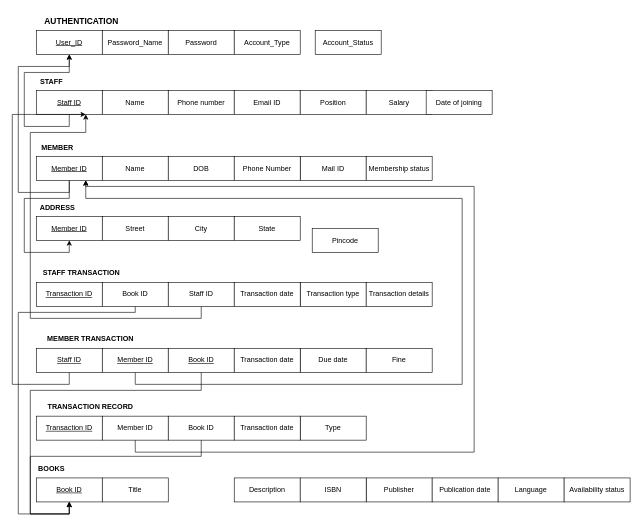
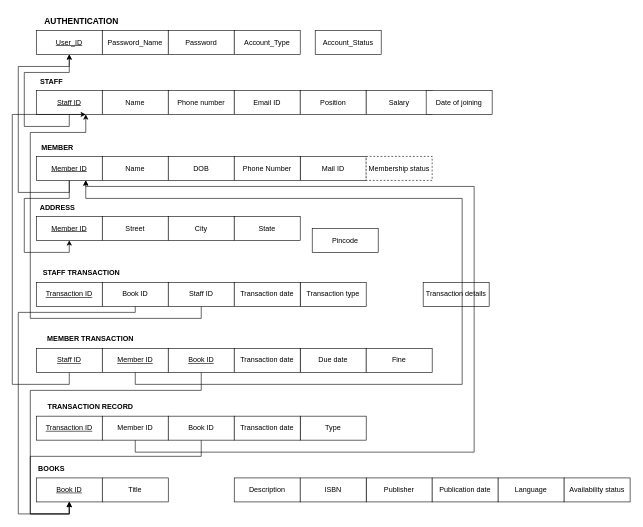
- <mxCell id="24" value="&lt;p style=&quot;line-height:1.2;margin-top:0pt;margin-bottom:0pt;&quot; dir=&quot;ltr&quot;&gt;Membership status&lt;/p&gt;" style="rounded=0;whiteSpace=wrap;html=1;" vertex="1" parent="1"><mxGeometry x="610" y="260" width="110" height="40" as="geometry" /></mxCell>
+ <mxCell id="24" value="&lt;p style=&quot;line-height:1.2;margin-top:0pt;margin-bottom:0pt;&quot; dir=&quot;ltr&quot;&gt;Membership status&lt;/p&gt;" style="rounded=0;whiteSpace=wrap;html=1;dashed=1;" vertex="1" parent="1"><mxGeometry x="610" y="260" width="110" height="40" as="geometry" /></mxCell>
- <mxCell id="39" value="&lt;p style=&quot;line-height:1.2;margin-top:0pt;margin-bottom:0pt;&quot; dir=&quot;ltr&quot;&gt;Transaction details&lt;/p&gt;&lt;p style=&quot;line-height:1.2;margin-top:0pt;margin-bottom:0pt;&quot; dir=&quot;ltr&quot;&gt;&lt;/p&gt;" style="rounded=0;whiteSpace=wrap;html=1;" vertex="1" parent="1"><mxGeometry x="610" y="470" width="110" height="40" as="geometry" /></mxCell>
+ <mxCell id="39" value="&lt;p style=&quot;line-height:1.2;margin-top:0pt;margin-bottom:0pt;&quot; dir=&quot;ltr&quot;&gt;Transaction details&lt;/p&gt;&lt;p style=&quot;line-height:1.2;margin-top:0pt;margin-bottom:0pt;&quot; dir=&quot;ltr&quot;&gt;&lt;/p&gt;" style="rounded=0;whiteSpace=wrap;html=1;" vertex="1" parent="1"><mxGeometry x="705" y="470" width="110" height="40" as="geometry" /></mxCell>
